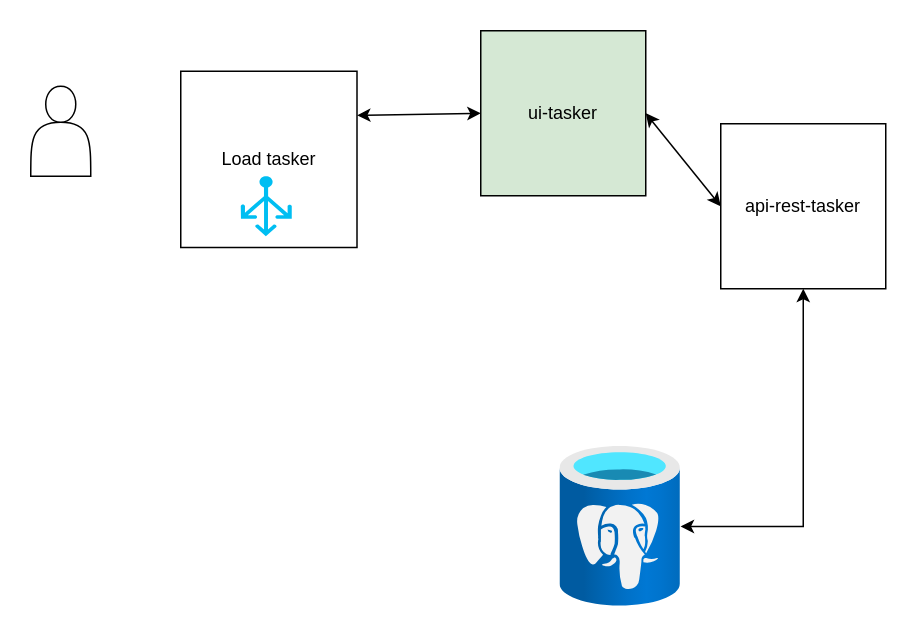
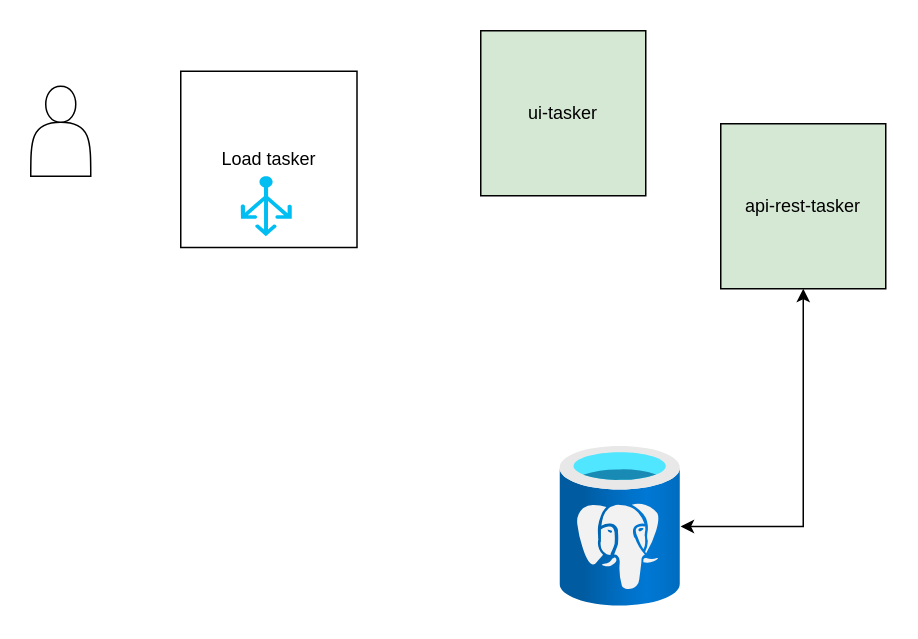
- <mxCell id="8" value="" style="endArrow=classic;startArrow=classic;html=1;rounded=0;entryX=1;entryY=0.25;entryDx=0;entryDy=0;exitX=0;exitY=0.5;exitDx=0;exitDy=0;startFill=1;" edge="1" parent="1" source="3" target="2"><mxGeometry width="50" height="50" relative="1" as="geometry"><mxPoint x="390" y="377" as="sourcePoint" /><mxPoint x="300" y="127" as="targetPoint" /></mxGeometry></mxCell>
- <mxCell id="5" value="" style="endArrow=classic;startArrow=classic;html=1;rounded=0;entryX=0;entryY=0.5;entryDx=0;entryDy=0;exitX=1;exitY=0.5;exitDx=0;exitDy=0;startFill=1;" parent="1" source="3" target="4" edge="1"><mxGeometry width="50" height="50" relative="1" as="geometry"><mxPoint x="390" y="617" as="sourcePoint" /><mxPoint x="440" y="567" as="targetPoint" /></mxGeometry></mxCell>
- <mxCell id="4" value="api-rest-tasker" style="whiteSpace=wrap;html=1;aspect=fixed;" parent="1" vertex="1"><mxGeometry x="480" y="82" width="110" height="110" as="geometry" /></mxCell>
+ <mxCell id="4" value="api-rest-tasker" style="whiteSpace=wrap;html=1;aspect=fixed;fillColor=#d5e8d4;" parent="1" vertex="1"><mxGeometry x="480" y="82" width="110" height="110" as="geometry" /></mxCell>
